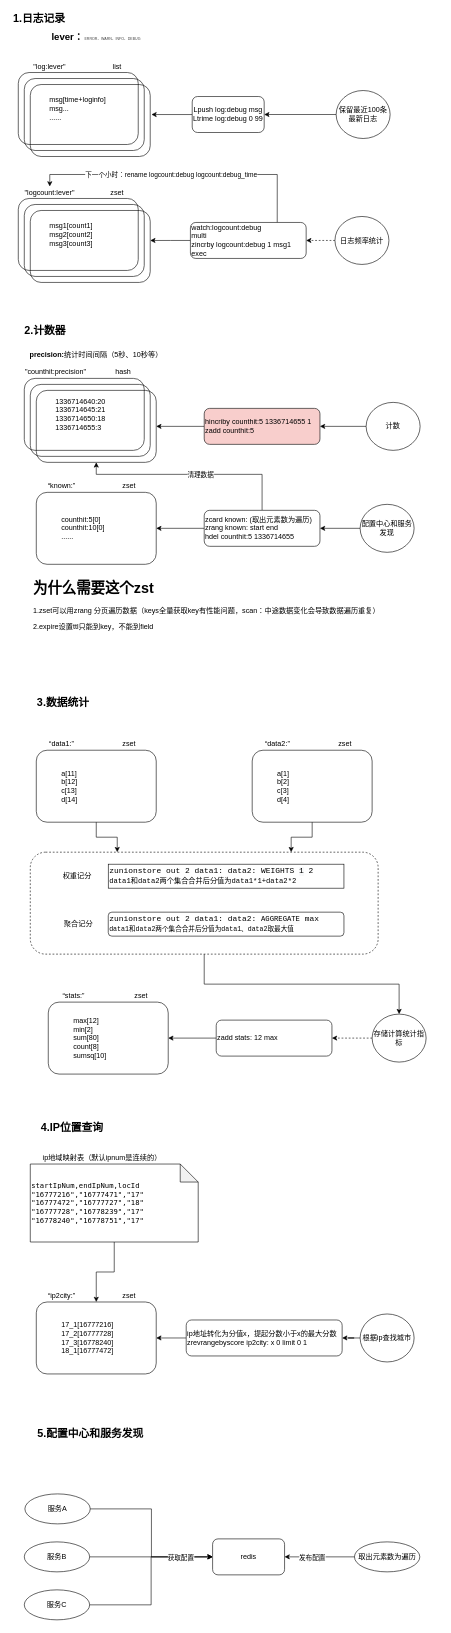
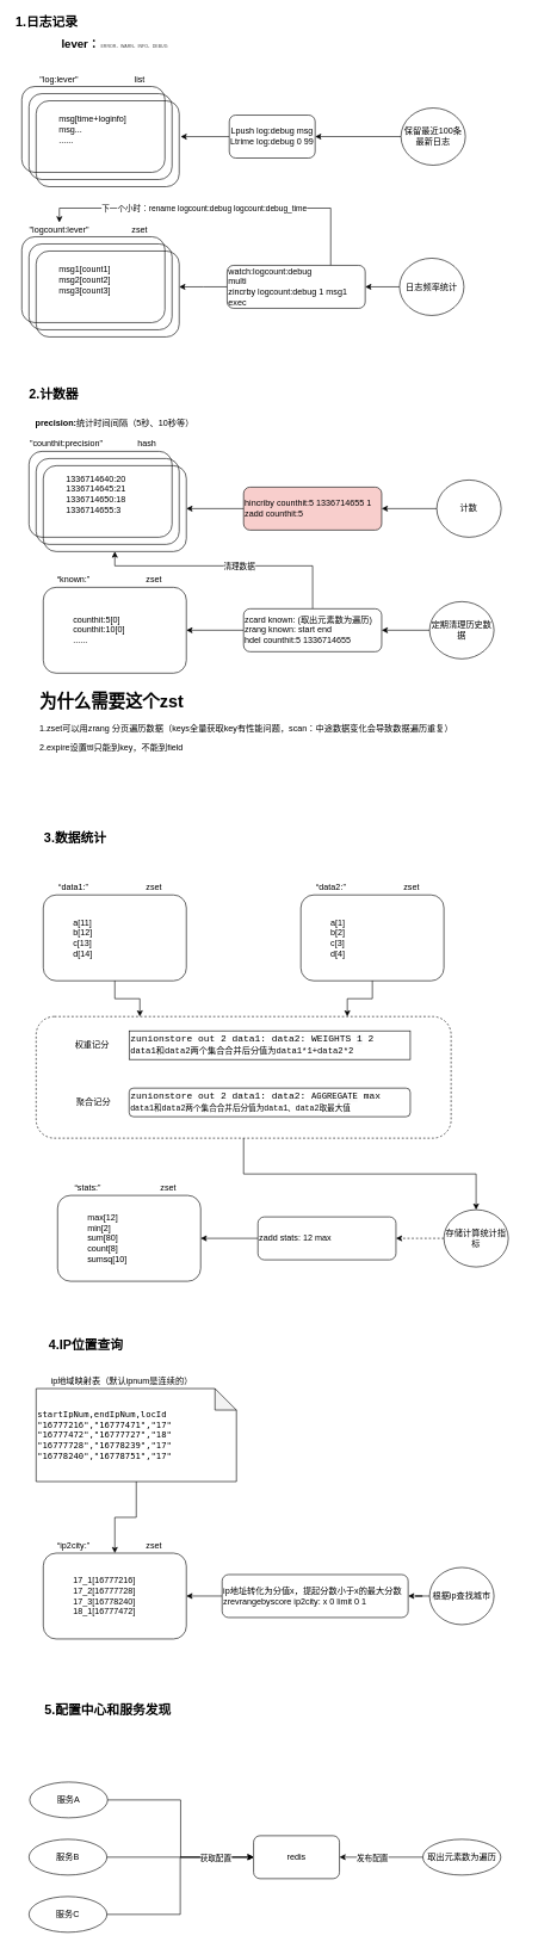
- <mxCell id="30" style="edgeStyle=orthogonalEdgeStyle;rounded=0;orthogonalLoop=1;jettySize=auto;html=1;entryX=1;entryY=0.5;entryDx=0;entryDy=0;dashed=1;" edge="1" parent="1" source="31" target="29"><mxGeometry relative="1" as="geometry" /></mxCell>
+ <mxCell id="30" style="edgeStyle=orthogonalEdgeStyle;rounded=0;orthogonalLoop=1;jettySize=auto;html=1;entryX=1;entryY=0.5;entryDx=0;entryDy=0;" edge="1" parent="1" source="31" target="29"><mxGeometry relative="1" as="geometry" /></mxCell>
- <mxCell id="46" value="配置中心和服务发现" style="ellipse;whiteSpace=wrap;html=1;" vertex="1" parent="1"><mxGeometry x="600" y="840" width="90" height="80" as="geometry" /></mxCell>
+ <mxCell id="46" value="定期清理历史数据" style="ellipse;whiteSpace=wrap;html=1;" vertex="1" parent="1"><mxGeometry x="600" y="840" width="90" height="80" as="geometry" /></mxCell>
